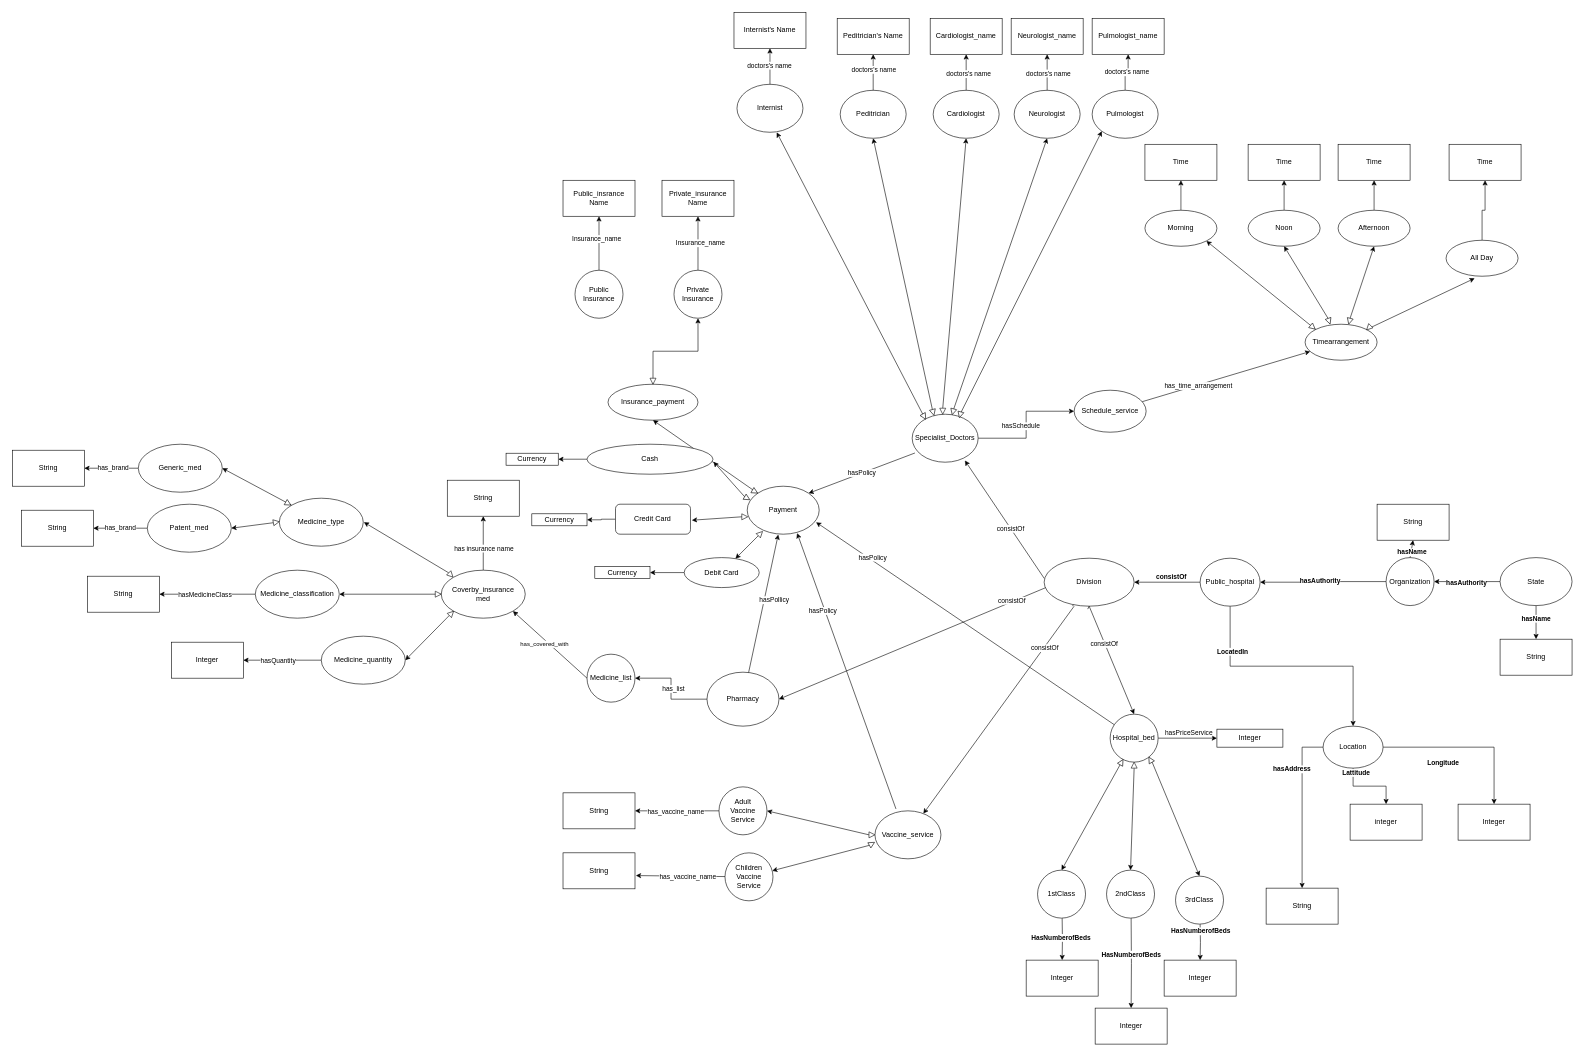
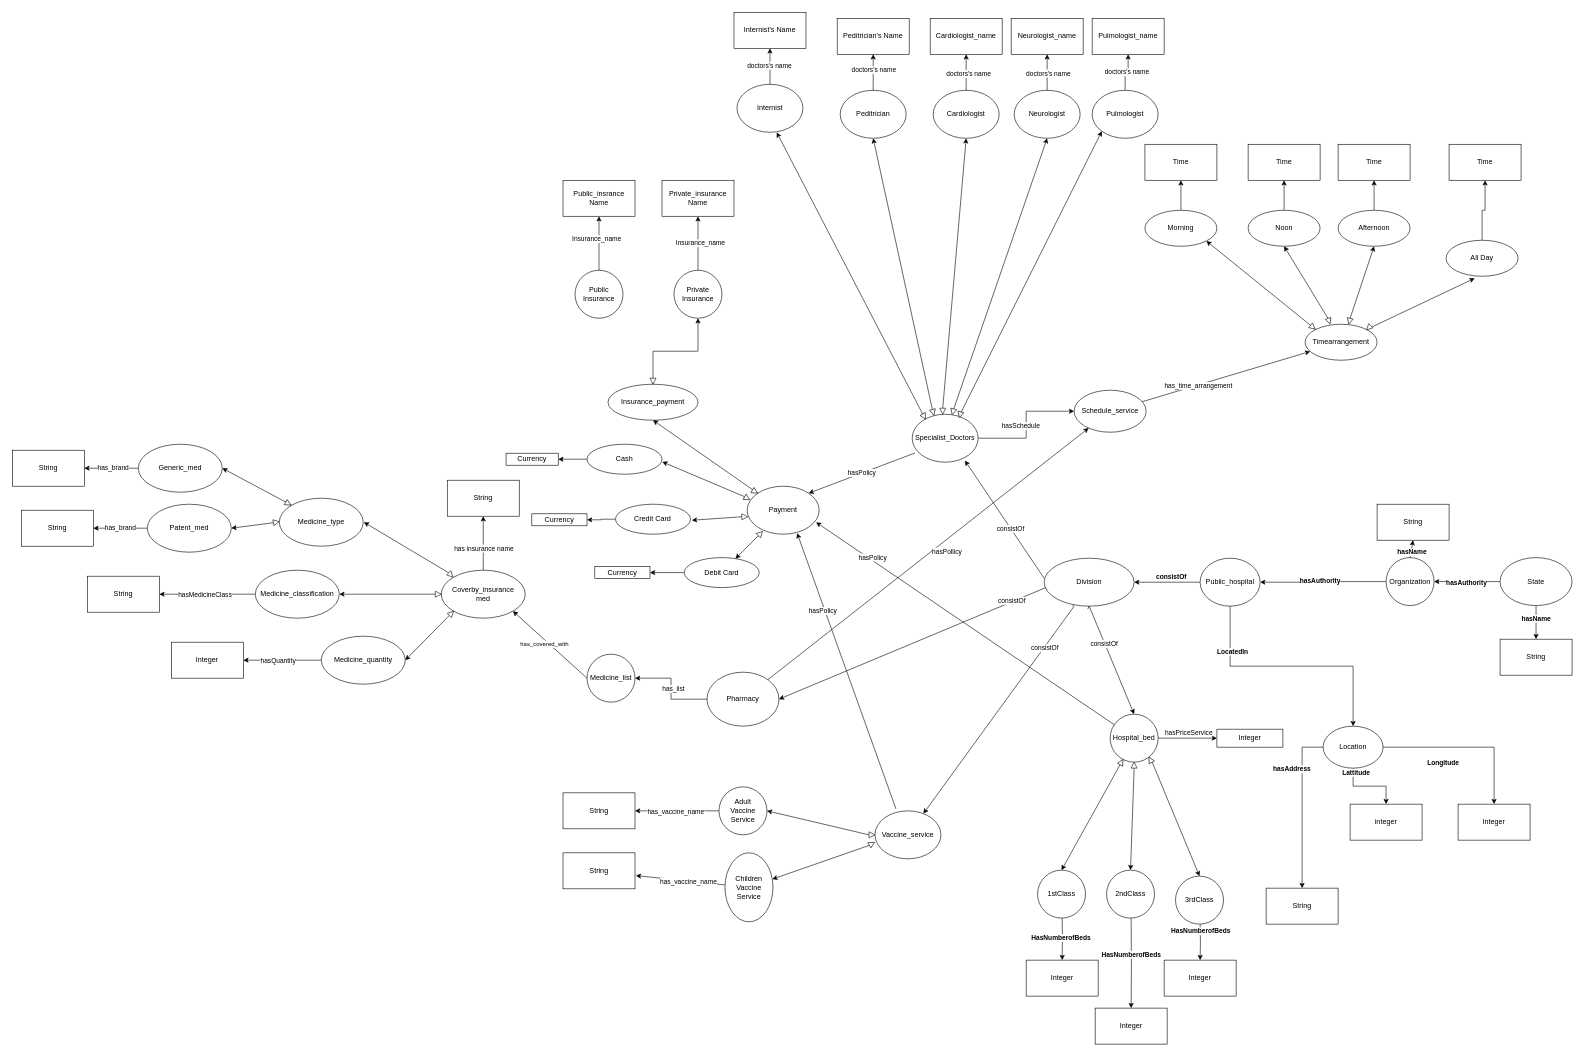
- <mxCell id="160" value="Cash" style="ellipse;whiteSpace=wrap;html=1;" parent="1" vertex="1"><mxGeometry x="977.95" y="740" width="210" height="50" as="geometry" /></mxCell>
+ <mxCell id="160" value="Cash" style="ellipse;whiteSpace=wrap;html=1;" parent="1" vertex="1"><mxGeometry x="977.95" y="740" width="125" height="50" as="geometry" /></mxCell>
- <mxCell id="162" value="Credit Card" style="whiteSpace=wrap;html=1;rounded=1;" parent="1" vertex="1"><mxGeometry x="1025.45" y="840" width="125" height="50" as="geometry" /></mxCell>
+ <mxCell id="162" value="Credit Card" style="ellipse;whiteSpace=wrap;html=1;" parent="1" vertex="1"><mxGeometry x="1025.45" y="840" width="125" height="50" as="geometry" /></mxCell>
- <mxCell id="197" value="hasPollicy" style="endArrow=classic;html=1;rounded=0;entryX=0.431;entryY=1.008;entryDx=0;entryDy=0;entryPerimeter=0;" parent="1" source="30" target="91" edge="1"><mxGeometry x="0.079" y="-16" width="50" height="50" relative="1" as="geometry"><mxPoint x="1230" y="1110" as="sourcePoint" /><mxPoint x="1280" y="1060" as="targetPoint" /><mxPoint as="offset" /></mxGeometry></mxCell>
+ <mxCell id="197" value="hasPollicy" style="endArrow=classic;html=1;rounded=0;" parent="1" source="30" target="35" edge="1"><mxGeometry x="0.079" y="-16" width="50" height="50" relative="1" as="geometry"><mxPoint x="1230" y="1110" as="sourcePoint" /><mxPoint x="1280" y="1060" as="targetPoint" /><mxPoint as="offset" /></mxGeometry></mxCell>
- <mxCell id="95" value="Children&lt;br&gt;Vaccine&lt;br&gt;Service" style="ellipse;whiteSpace=wrap;html=1;" parent="1" vertex="1"><mxGeometry x="1207.95" y="1421.16" width="80" height="80" as="geometry" /></mxCell>
+ <mxCell id="95" value="Children&lt;br&gt;Vaccine&lt;br&gt;Service" style="ellipse;whiteSpace=wrap;html=1;" parent="1" vertex="1"><mxGeometry x="1207.95" y="1421.16" width="80" height="115" as="geometry" /></mxCell>
